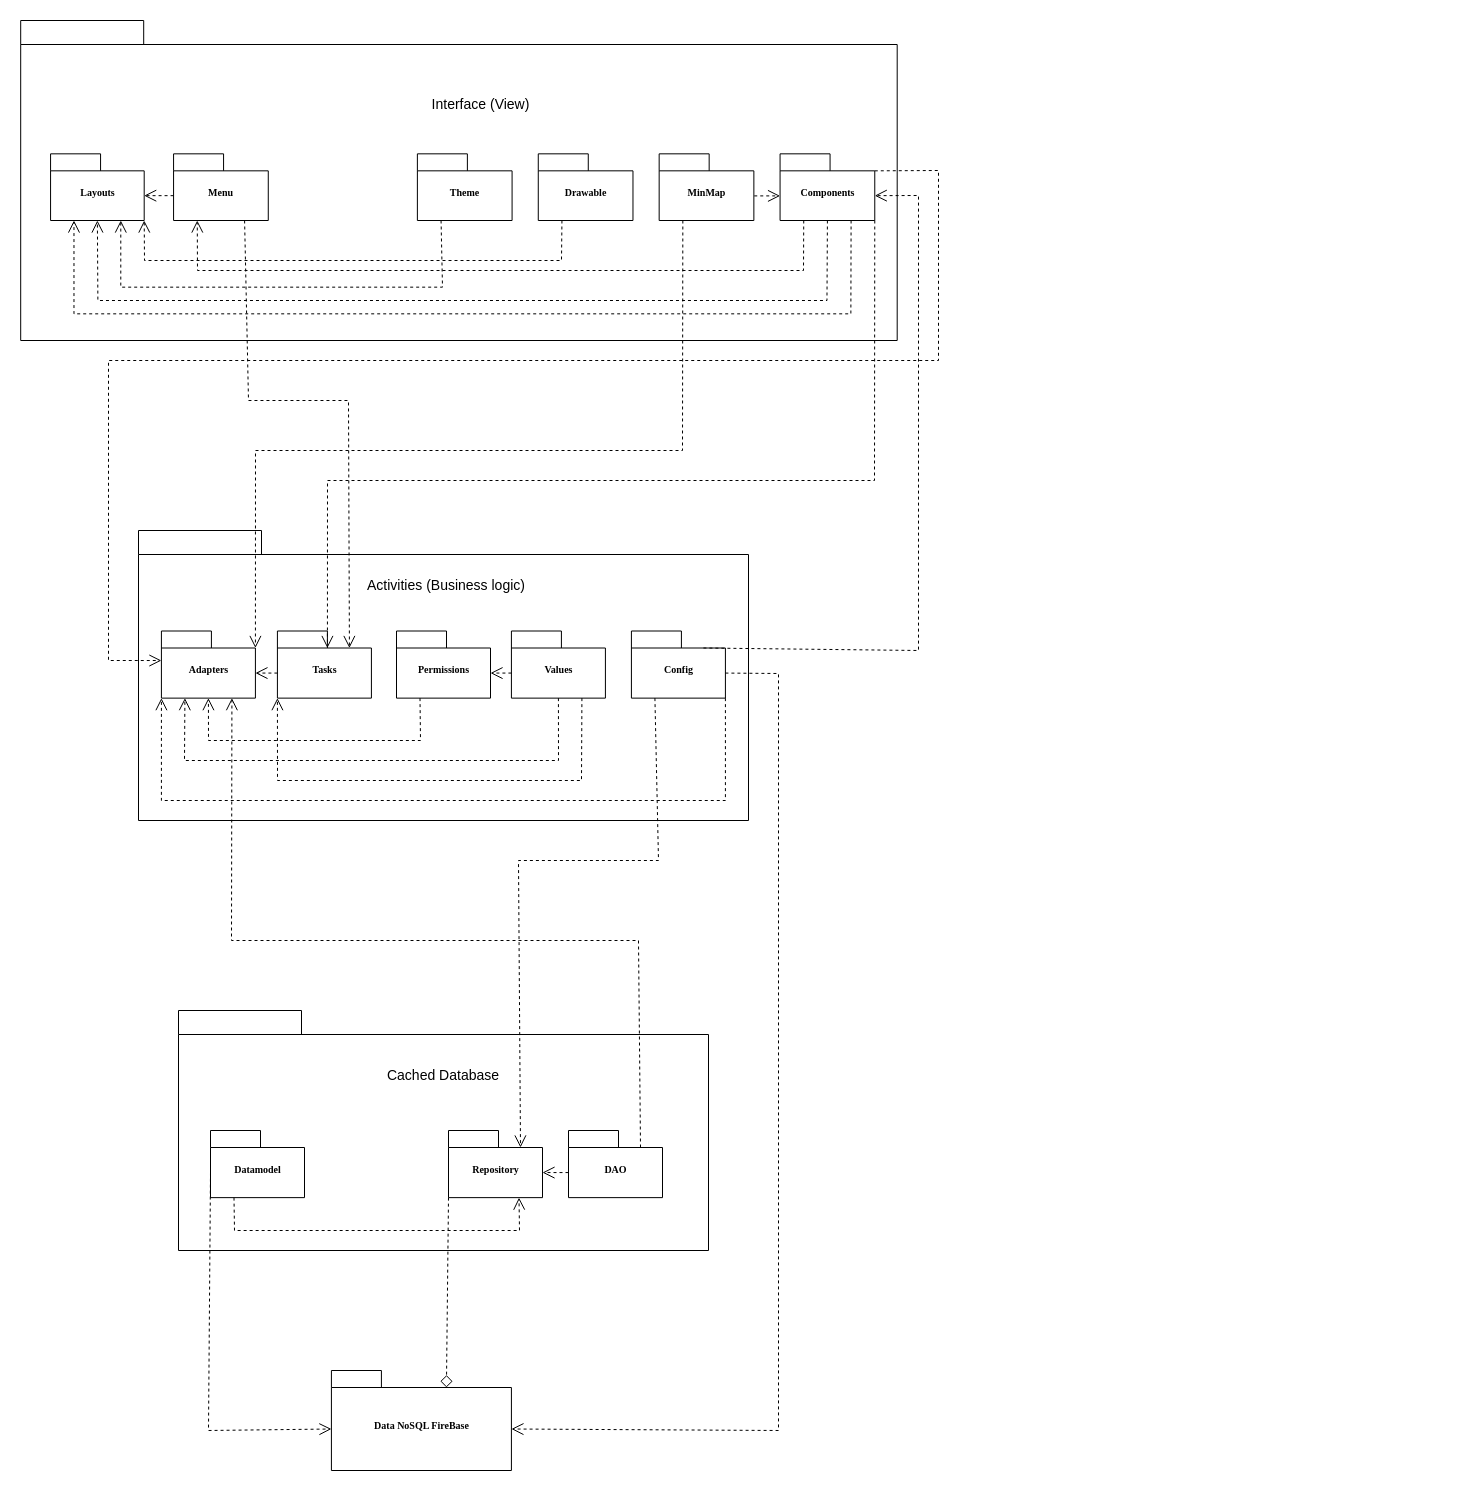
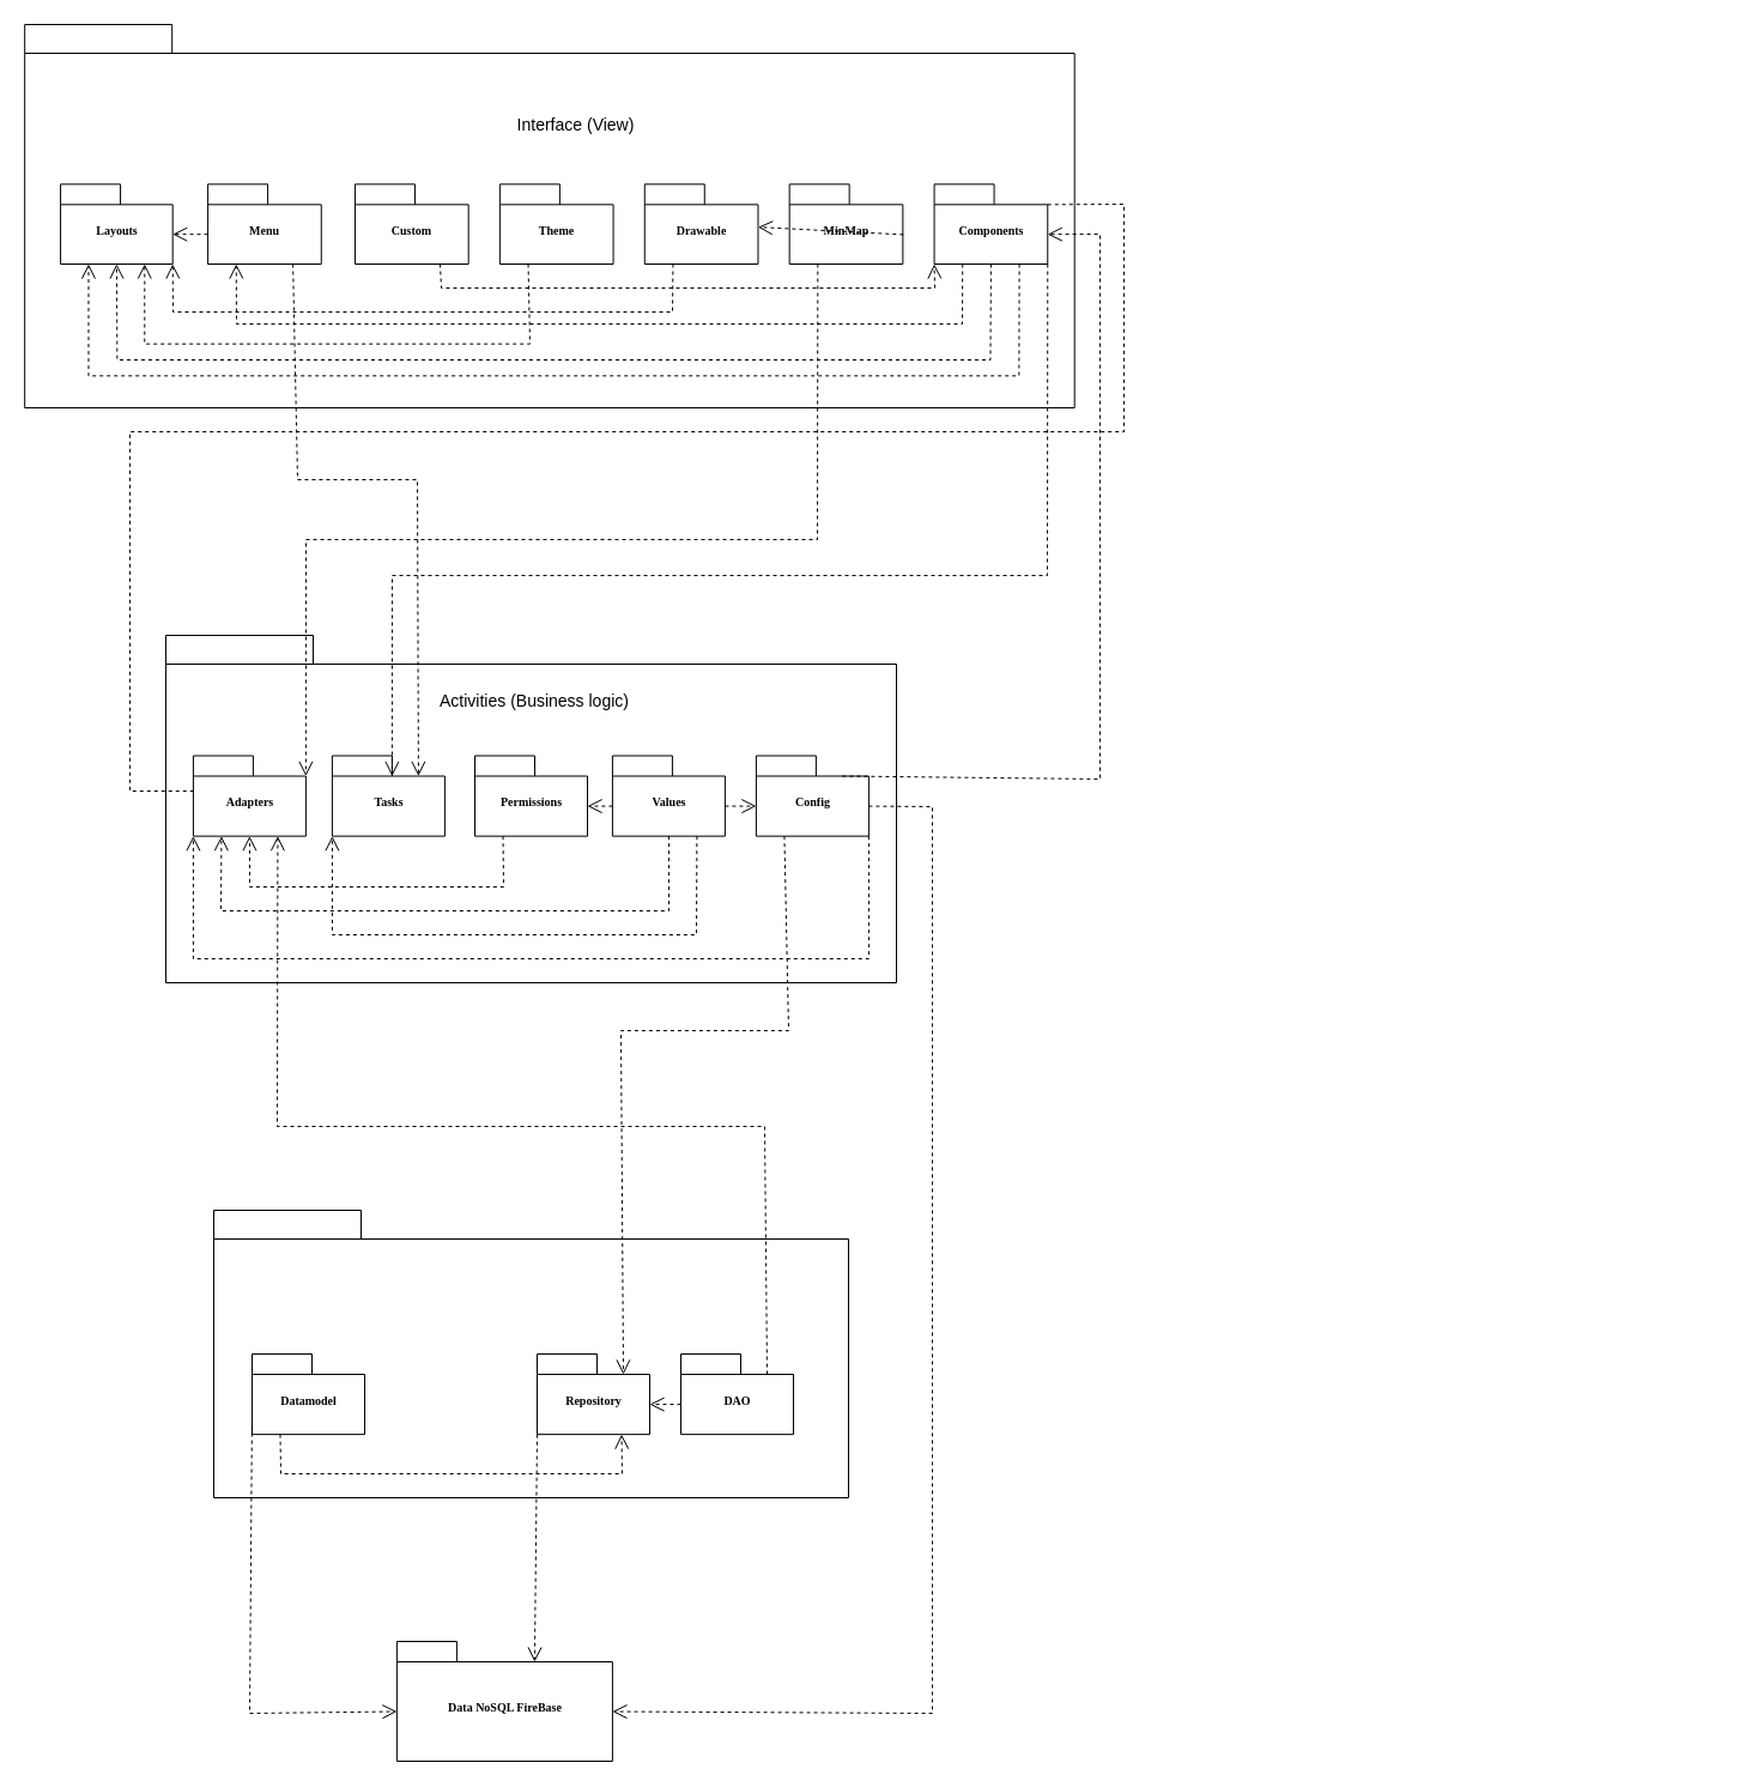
+ <mxCell id="5" value="Custom" style="shape=folder;fontStyle=1;spacingTop=10;tabWidth=50;tabHeight=17;tabPosition=left;html=1;rounded=0;shadow=0;comic=0;labelBackgroundColor=none;strokeWidth=1;fontFamily=Verdana;fontSize=10;align=center;" parent="2" vertex="1"><mxGeometry x="-272.02" y="133.33" width="94.7" height="66.67" as="geometry" /></mxCell>
- <mxCell id="16" style="edgeStyle=none;rounded=0;html=1;entryX=0;entryY=0;entryPerimeter=0;dashed=1;labelBackgroundColor=none;startFill=0;endArrow=open;endFill=0;endSize=10;fontFamily=Verdana;fontSize=10;exitX=0;exitY=0;exitDx=95.08;exitDy=42.07;exitPerimeter=0;entryDx=0;entryDy=42.07;" parent="2" source="8" target="9" edge="1"><mxGeometry relative="1" as="geometry"><mxPoint x="-57.187" y="333.333" as="sourcePoint" /><mxPoint x="-69.333" y="509.987" as="targetPoint" /></mxGeometry></mxCell>
+ <mxCell id="16" style="edgeStyle=none;rounded=0;html=1;dashed=1;labelBackgroundColor=none;startFill=0;endArrow=open;endFill=0;endSize=10;fontFamily=Verdana;fontSize=10;exitX=0;exitY=0;exitDx=95.08;exitDy=42.07;exitPerimeter=0;" parent="2" source="8" target="7" edge="1"><mxGeometry relative="1" as="geometry"><mxPoint x="-57.187" y="333.333" as="sourcePoint" /><mxPoint x="-69.333" y="509.987" as="targetPoint" /></mxGeometry></mxCell>
+ <mxCell id="19" style="edgeStyle=none;rounded=0;html=1;dashed=1;labelBackgroundColor=none;startFill=0;endArrow=open;endFill=0;endSize=10;fontFamily=Verdana;fontSize=10;exitX=0.75;exitY=1;exitDx=0;exitDy=0;exitPerimeter=0;entryX=0;entryY=0;entryDx=0;entryDy=66.67;entryPerimeter=0;" parent="2" source="5" target="9" edge="1"><mxGeometry relative="1" as="geometry"><mxPoint x="80" y="350" as="targetPoint" /><Array as="points"><mxPoint x="-200" y="220" /><mxPoint x="212" y="220" /></Array></mxGeometry></mxCell>
- <mxCell id="52" style="edgeStyle=none;rounded=0;html=1;dashed=1;labelBackgroundColor=none;startFill=0;endArrow=open;endFill=0;endSize=10;fontFamily=Verdana;fontSize=10;exitX=0;exitY=0;exitDx=94.7;exitDy=17;exitPerimeter=0;entryX=0;entryY=0;entryDx=0;entryDy=29.535;entryPerimeter=0;" parent="1" source="9" target="23" edge="1"><mxGeometry relative="1" as="geometry"><mxPoint x="286.92" y="682.57" as="sourcePoint" /><mxPoint x="88" y="590" as="targetPoint" /><Array as="points"><mxPoint x="938" y="170" /><mxPoint x="938" y="360" /><mxPoint x="108" y="360" /><mxPoint x="108" y="660" /></Array></mxGeometry></mxCell>
+ <mxCell id="52" style="edgeStyle=none;rounded=0;html=1;dashed=1;labelBackgroundColor=none;startFill=0;endArrow=none;endFill=0;endSize=10;fontFamily=Verdana;fontSize=10;exitX=0;exitY=0;exitDx=94.7;exitDy=17;exitPerimeter=0;entryX=0;entryY=0;entryDx=0;entryDy=29.535;entryPerimeter=0;" parent="1" source="9" target="23" edge="1"><mxGeometry relative="1" as="geometry"><mxPoint x="286.92" y="682.57" as="sourcePoint" /><mxPoint x="88" y="590" as="targetPoint" /><Array as="points"><mxPoint x="938" y="170" /><mxPoint x="938" y="360" /><mxPoint x="108" y="360" /><mxPoint x="108" y="660" /></Array></mxGeometry></mxCell>
- <mxCell id="39" style="edgeStyle=none;rounded=0;html=1;dashed=1;labelBackgroundColor=none;startFill=0;endArrow=open;endFill=0;endSize=10;fontFamily=Verdana;fontSize=10;entryX=0;entryY=0;entryDx=94.0;entryDy=42.07;entryPerimeter=0;exitX=0;exitY=0;exitDx=0;exitDy=42.07;exitPerimeter=0;" parent="1" source="24" target="23" edge="1"><mxGeometry relative="1" as="geometry"><mxPoint x="520.92" y="682.57" as="sourcePoint" /><mxPoint x="500" y="682.57" as="targetPoint" /></mxGeometry></mxCell>
+ <mxCell id="35" style="edgeStyle=none;rounded=0;html=1;dashed=1;labelBackgroundColor=none;startFill=0;endArrow=open;endFill=0;endSize=10;fontFamily=Verdana;fontSize=10;entryX=0;entryY=0;entryDx=0;entryDy=42.07;entryPerimeter=0;exitX=0;exitY=0;exitDx=94.0;exitDy=42.07;exitPerimeter=0;" parent="1" source="26" target="27" edge="1"><mxGeometry relative="1" as="geometry"><mxPoint x="8" y="500" as="sourcePoint" /><mxPoint x="268" y="440" as="targetPoint" /></mxGeometry></mxCell>
- <mxCell id="30" value="Cached Database" style="text;html=1;strokeColor=none;fillColor=none;align=center;verticalAlign=middle;whiteSpace=wrap;rounded=0;fontSize=14;" parent="1" vertex="1"><mxGeometry x="358" y="1060" width="170" height="30" as="geometry" /></mxCell>
- <mxCell id="46" style="edgeStyle=none;rounded=0;html=1;dashed=1;labelBackgroundColor=none;startFill=0;endArrow=diamond;endFill=0;endSize=10;fontFamily=Verdana;fontSize=10;entryX=0;entryY=0;entryDx=115;entryDy=17;entryPerimeter=0;exitX=0;exitY=0;exitDx=0;exitDy=67.14;exitPerimeter=0;" parent="1" source="32" target="22" edge="1"><mxGeometry relative="1" as="geometry"><mxPoint x="78" y="1290" as="sourcePoint" /><mxPoint x="58" y="1110" as="targetPoint" /></mxGeometry></mxCell>
+ <mxCell id="46" style="edgeStyle=none;rounded=0;html=1;dashed=1;labelBackgroundColor=none;startFill=0;endArrow=open;endFill=0;endSize=10;fontFamily=Verdana;fontSize=10;entryX=0;entryY=0;entryDx=115;entryDy=17;entryPerimeter=0;exitX=0;exitY=0;exitDx=0;exitDy=67.14;exitPerimeter=0;" parent="1" source="32" target="22" edge="1"><mxGeometry relative="1" as="geometry"><mxPoint x="78" y="1290" as="sourcePoint" /><mxPoint x="58" y="1110" as="targetPoint" /></mxGeometry></mxCell>
